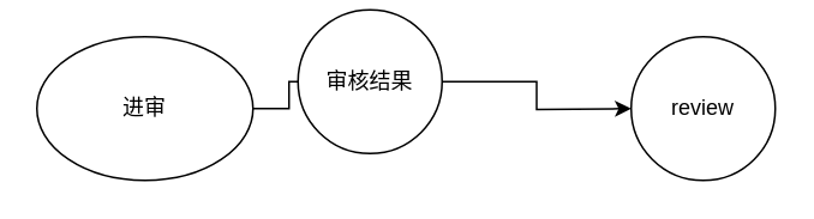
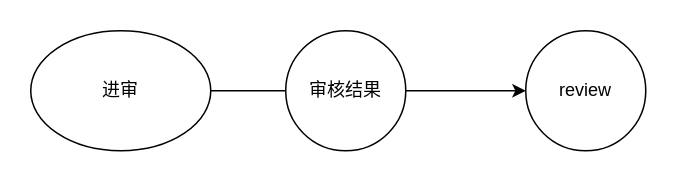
- <mxCell id="5" value="审核结果" style="ellipse;whiteSpace=wrap;html=1;" vertex="1" parent="1"><mxGeometry x="165" y="5" width="80" height="80" as="geometry" /></mxCell>
+ <mxCell id="5" value="审核结果" style="ellipse;whiteSpace=wrap;html=1;" vertex="1" parent="1"><mxGeometry x="190" y="20" width="80" height="80" as="geometry" /></mxCell>
